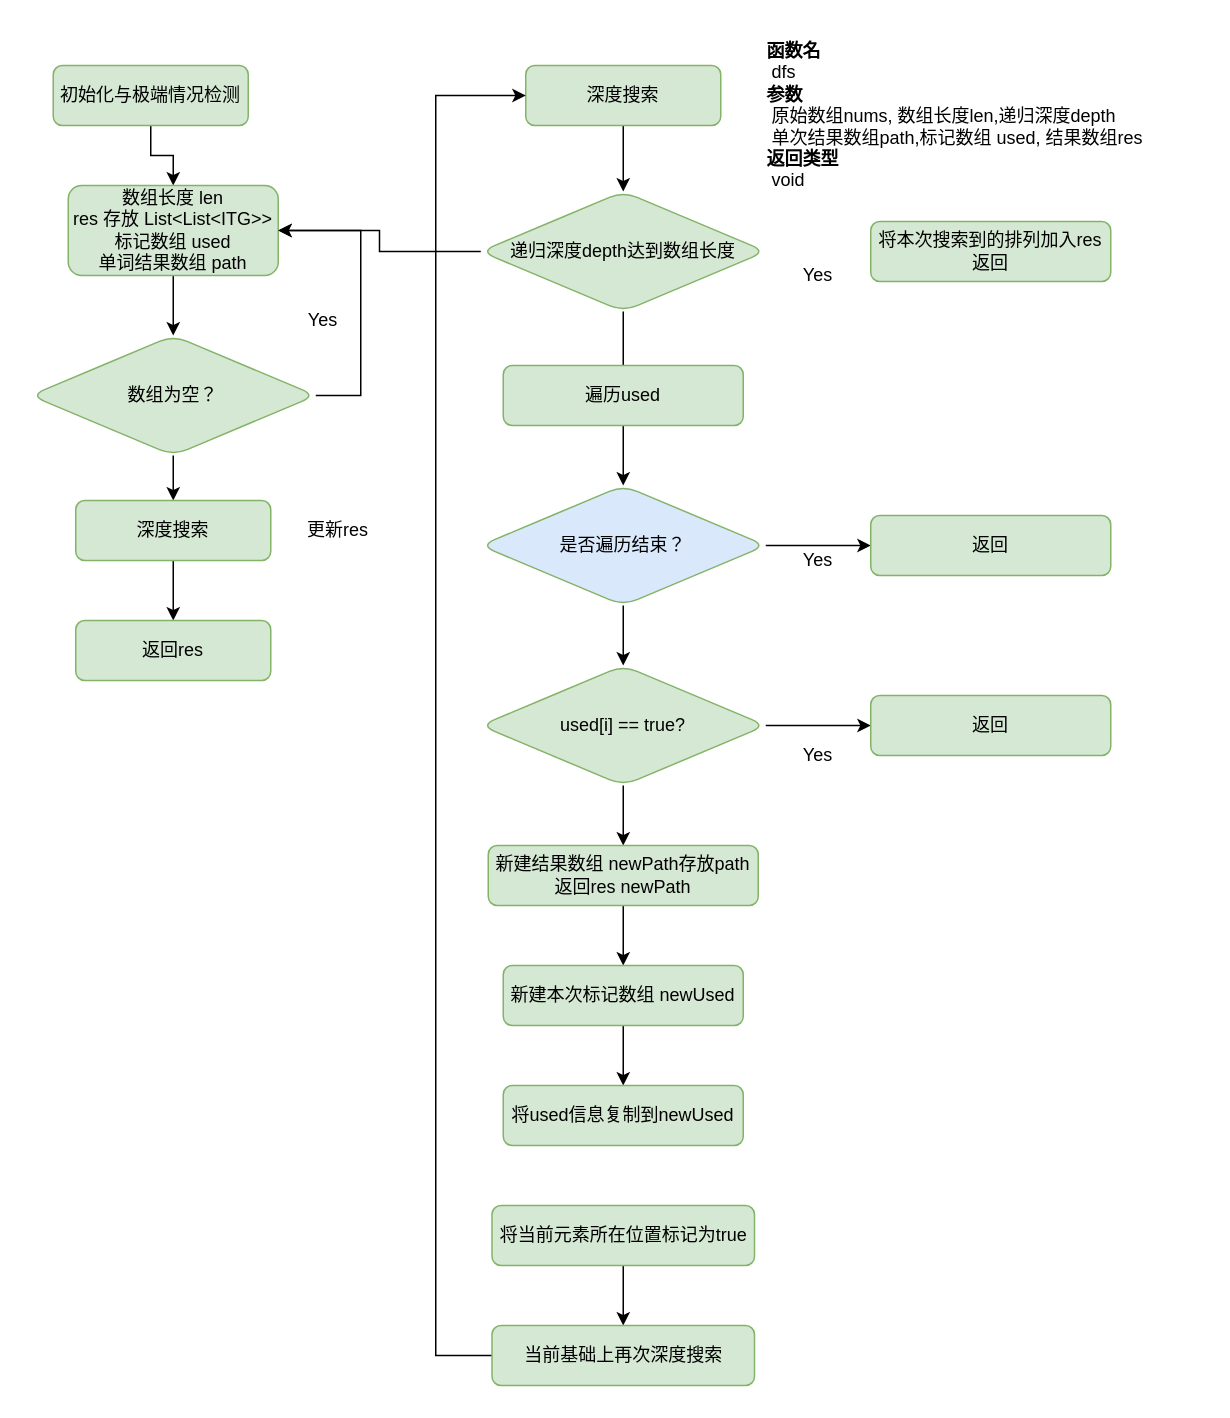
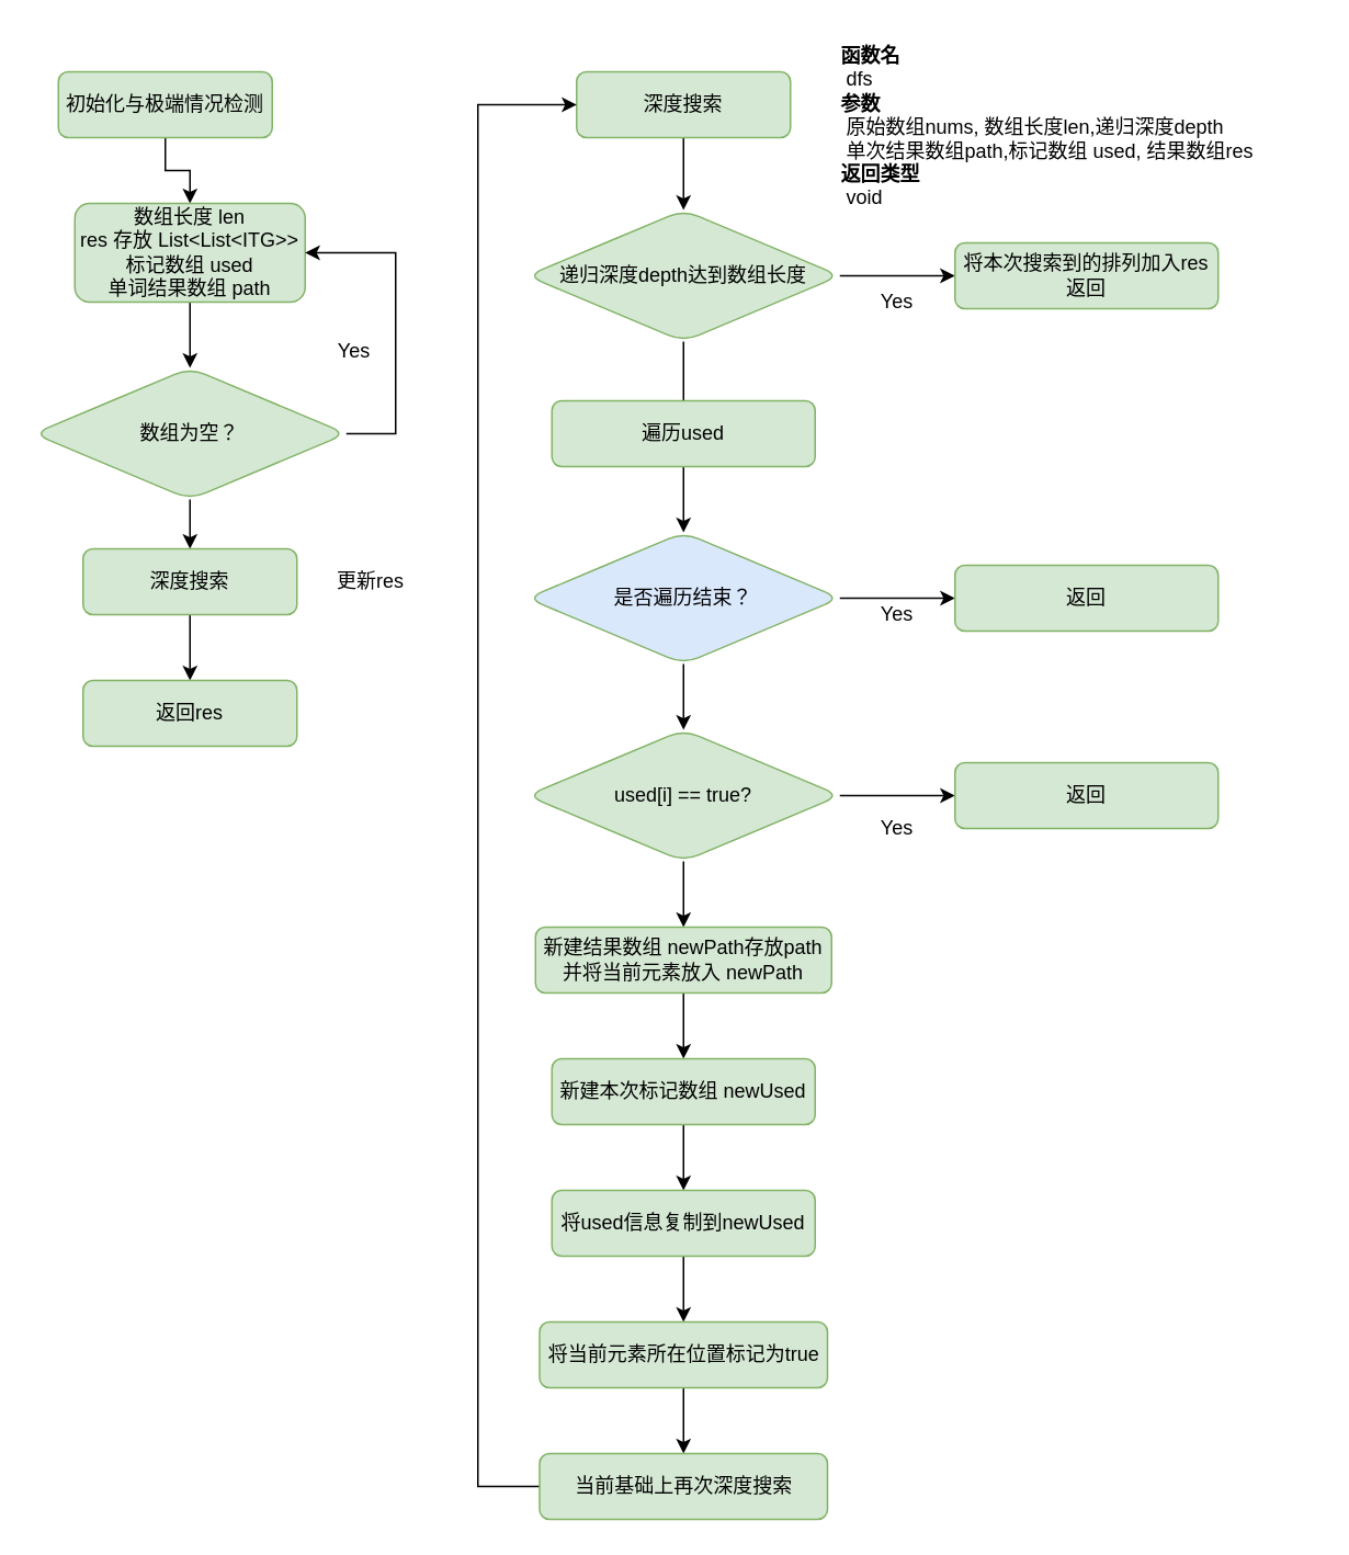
- <mxCell id="17" value="" style="edgeStyle=orthogonalEdgeStyle;rounded=0;orthogonalLoop=1;jettySize=auto;html=1;" edge="1" parent="1" source="19" target="5"><mxGeometry relative="1" as="geometry" /></mxCell>
+ <mxCell id="17" value="" style="edgeStyle=orthogonalEdgeStyle;rounded=0;orthogonalLoop=1;jettySize=auto;html=1;" edge="1" parent="1" source="19" target="20"><mxGeometry relative="1" as="geometry" /></mxCell>
- <mxCell id="31" value="新建结果数组 newPath存放path&lt;br&gt;返回res newPath" style="rounded=1;whiteSpace=wrap;html=1;fillColor=#d5e8d4;strokeColor=#82b366;" vertex="1" parent="1"><mxGeometry x="325" y="563" width="180" height="40" as="geometry" /></mxCell>
+ <mxCell id="31" value="新建结果数组 newPath存放path&lt;br&gt;并将当前元素放入 newPath" style="rounded=1;whiteSpace=wrap;html=1;fillColor=#d5e8d4;strokeColor=#82b366;" vertex="1" parent="1"><mxGeometry x="325" y="563" width="180" height="40" as="geometry" /></mxCell>
+ <mxCell id="34" value="" style="edgeStyle=orthogonalEdgeStyle;rounded=0;orthogonalLoop=1;jettySize=auto;html=1;" edge="1" parent="1" source="35" target="37"><mxGeometry relative="1" as="geometry" /></mxCell>
